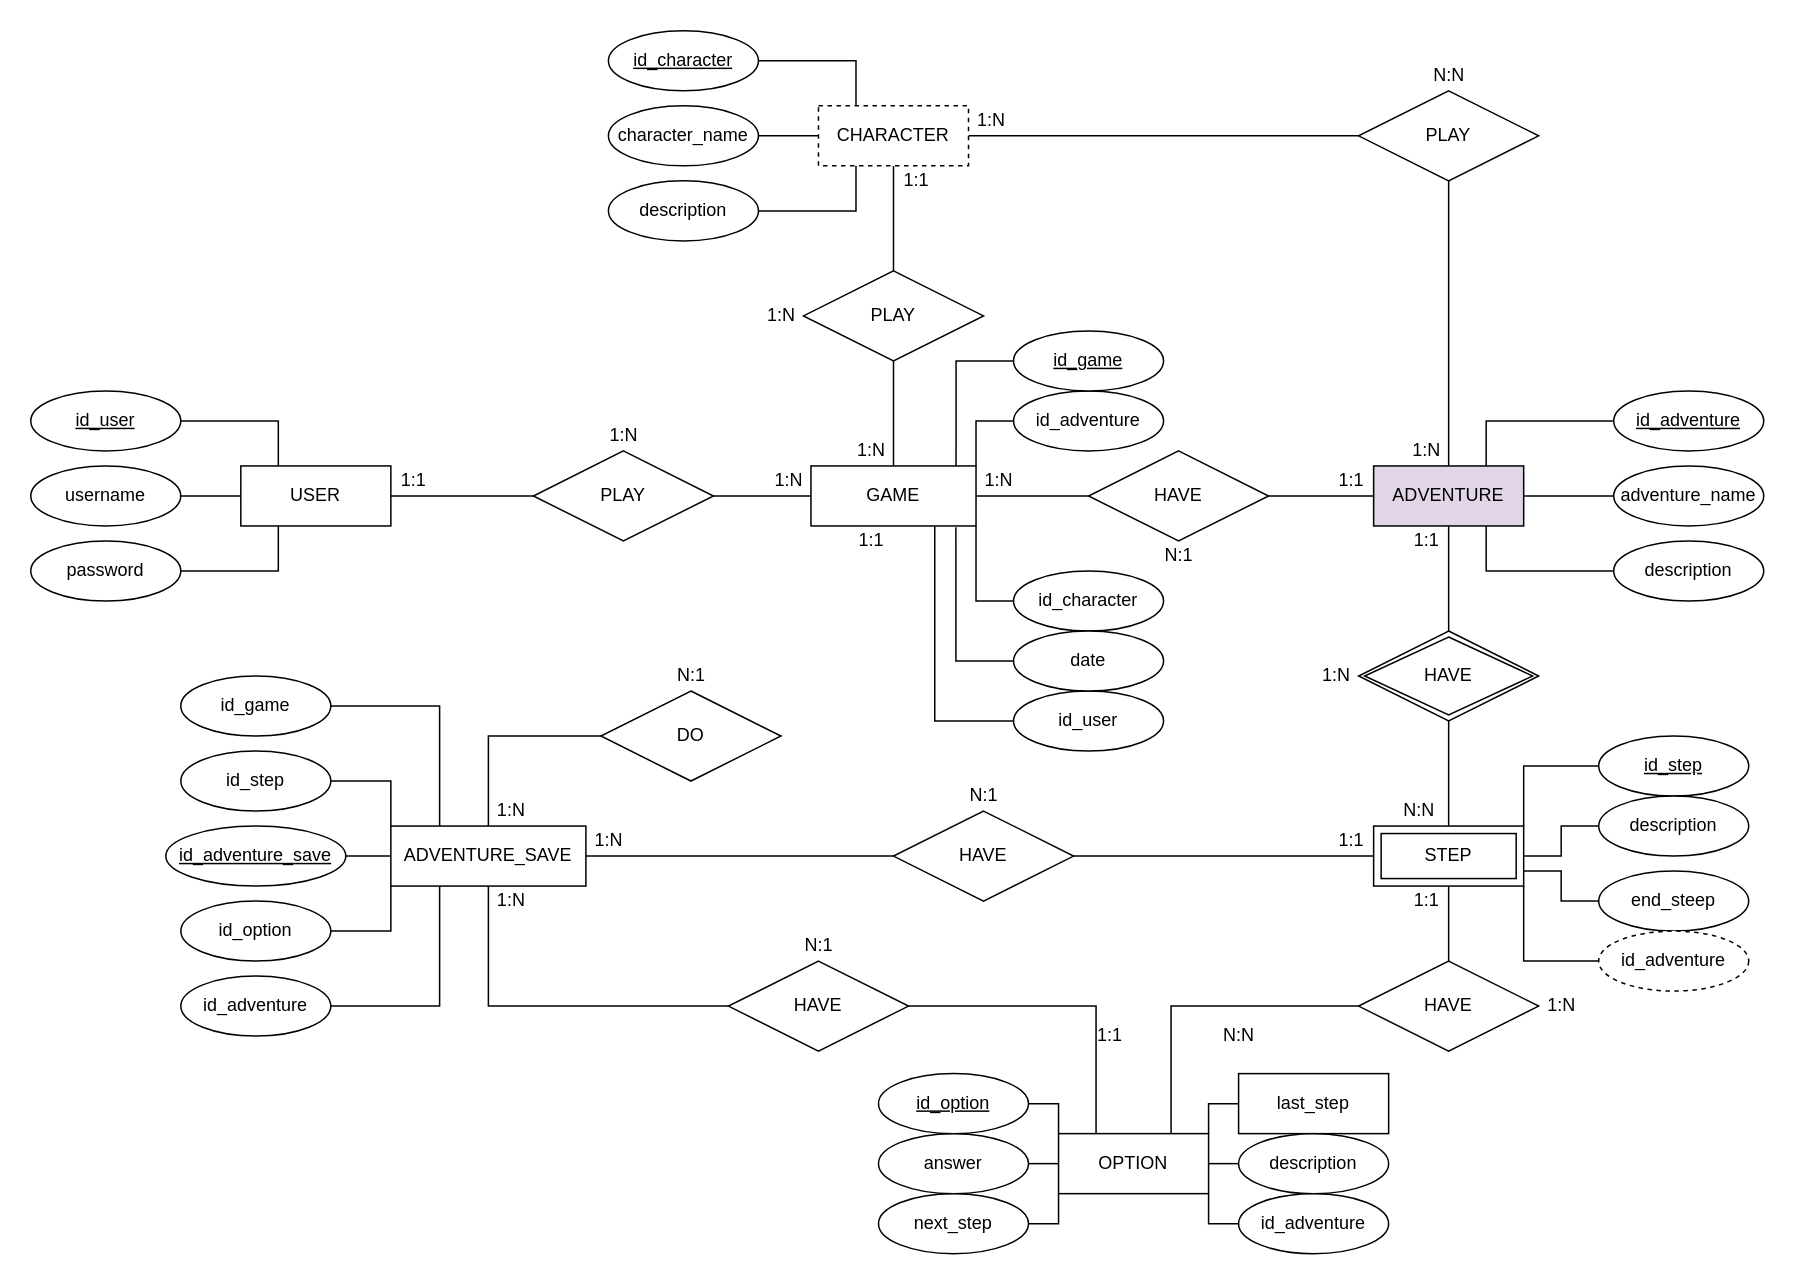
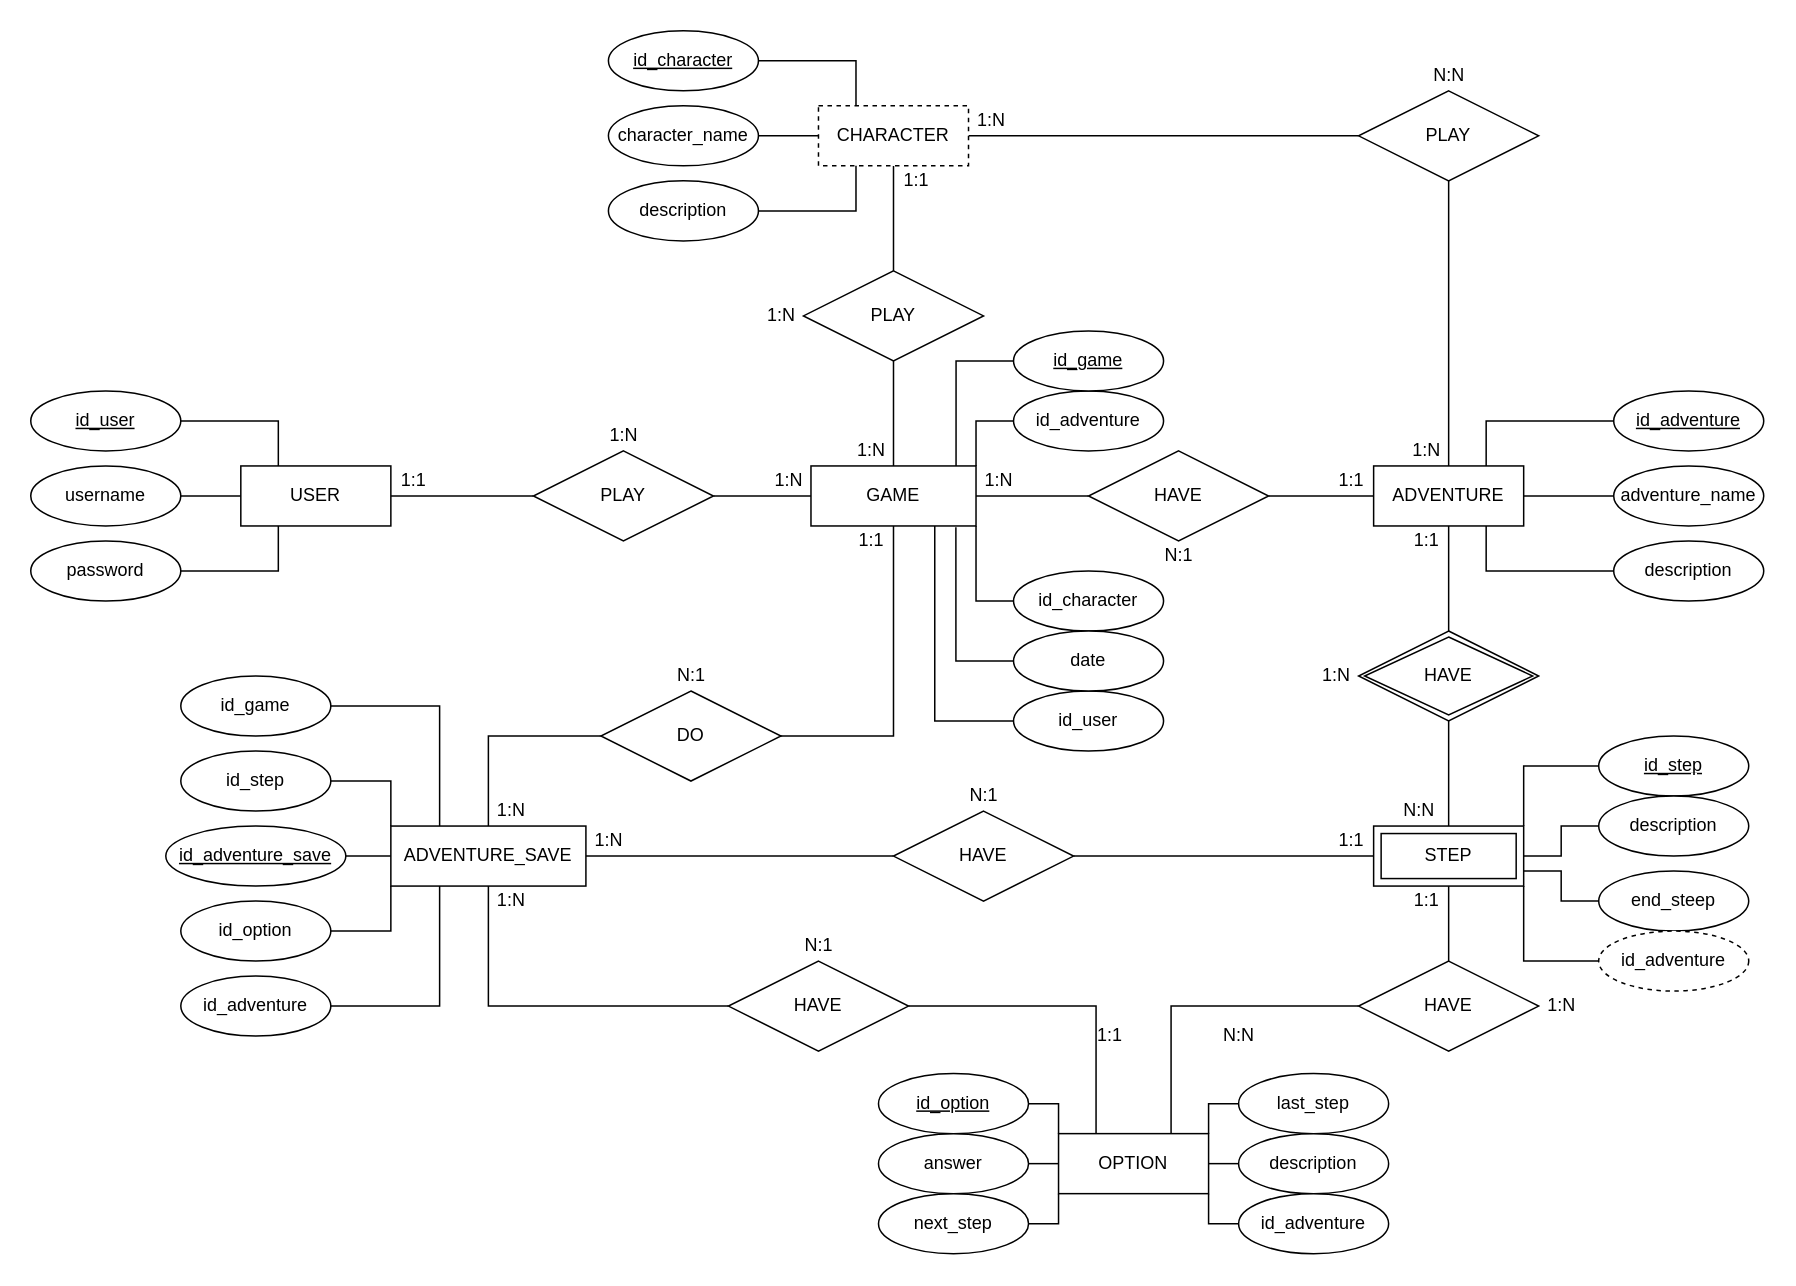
- <mxCell id="14" value="ADVENTURE" style="whiteSpace=wrap;html=1;align=center;fillColor=#e1d5e7;" parent="1" vertex="1"><mxGeometry x="915" y="310" width="100" height="40" as="geometry" /></mxCell>
+ <mxCell id="14" value="ADVENTURE" style="whiteSpace=wrap;html=1;align=center;" parent="1" vertex="1"><mxGeometry x="915" y="310" width="100" height="40" as="geometry" /></mxCell>
+ <mxCell id="37" style="edgeStyle=orthogonalEdgeStyle;rounded=0;orthogonalLoop=1;jettySize=auto;html=1;exitX=0.5;exitY=1;exitDx=0;exitDy=0;entryX=1;entryY=0.5;entryDx=0;entryDy=0;endArrow=none;endFill=0;" parent="1" source="38" target="81" edge="1"><mxGeometry relative="1" as="geometry" /></mxCell>
- <mxCell id="71" value="last_step" style="whiteSpace=wrap;html=1;align=center;rounded=0;" parent="1" vertex="1"><mxGeometry x="825" y="715" width="100" height="40" as="geometry" /></mxCell>
+ <mxCell id="71" value="last_step" style="ellipse;whiteSpace=wrap;html=1;align=center;" parent="1" vertex="1"><mxGeometry x="825" y="715" width="100" height="40" as="geometry" /></mxCell>
